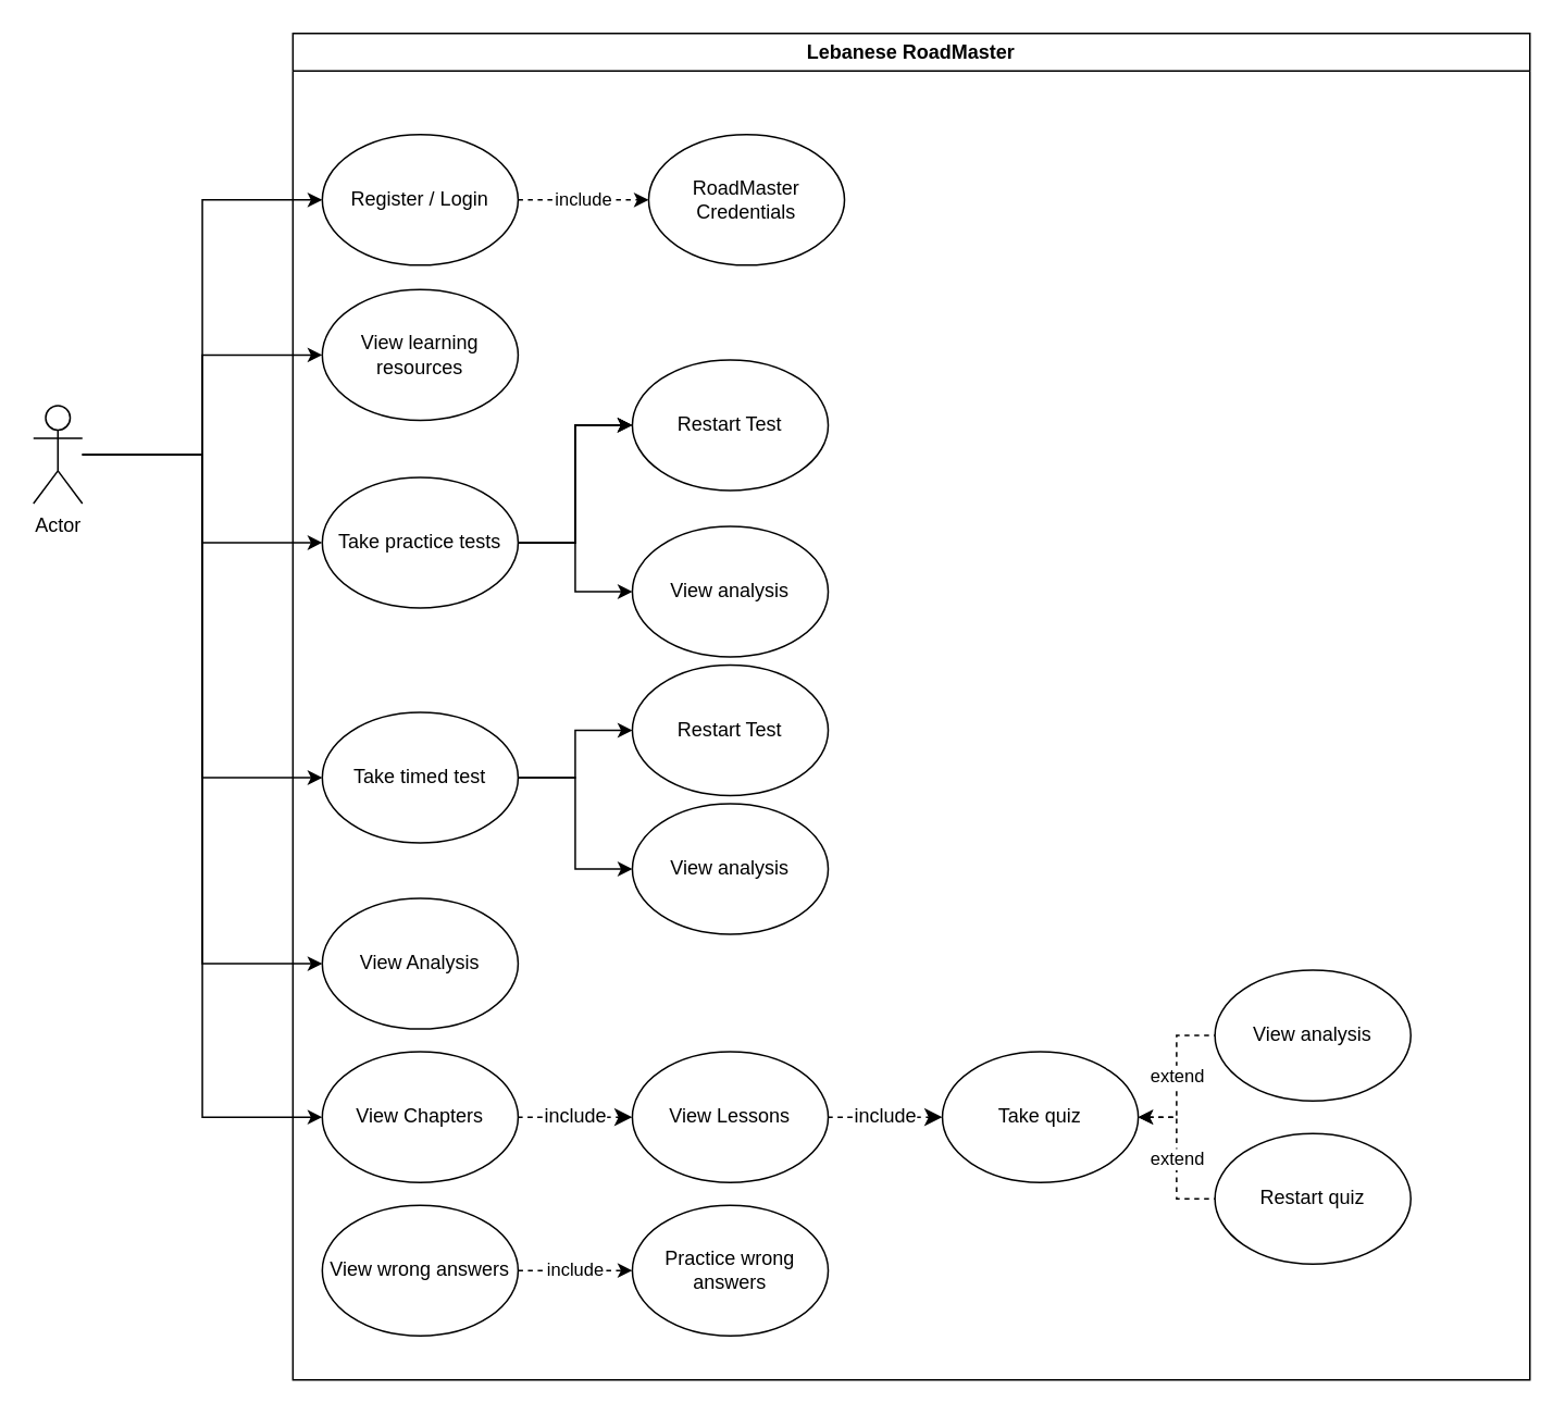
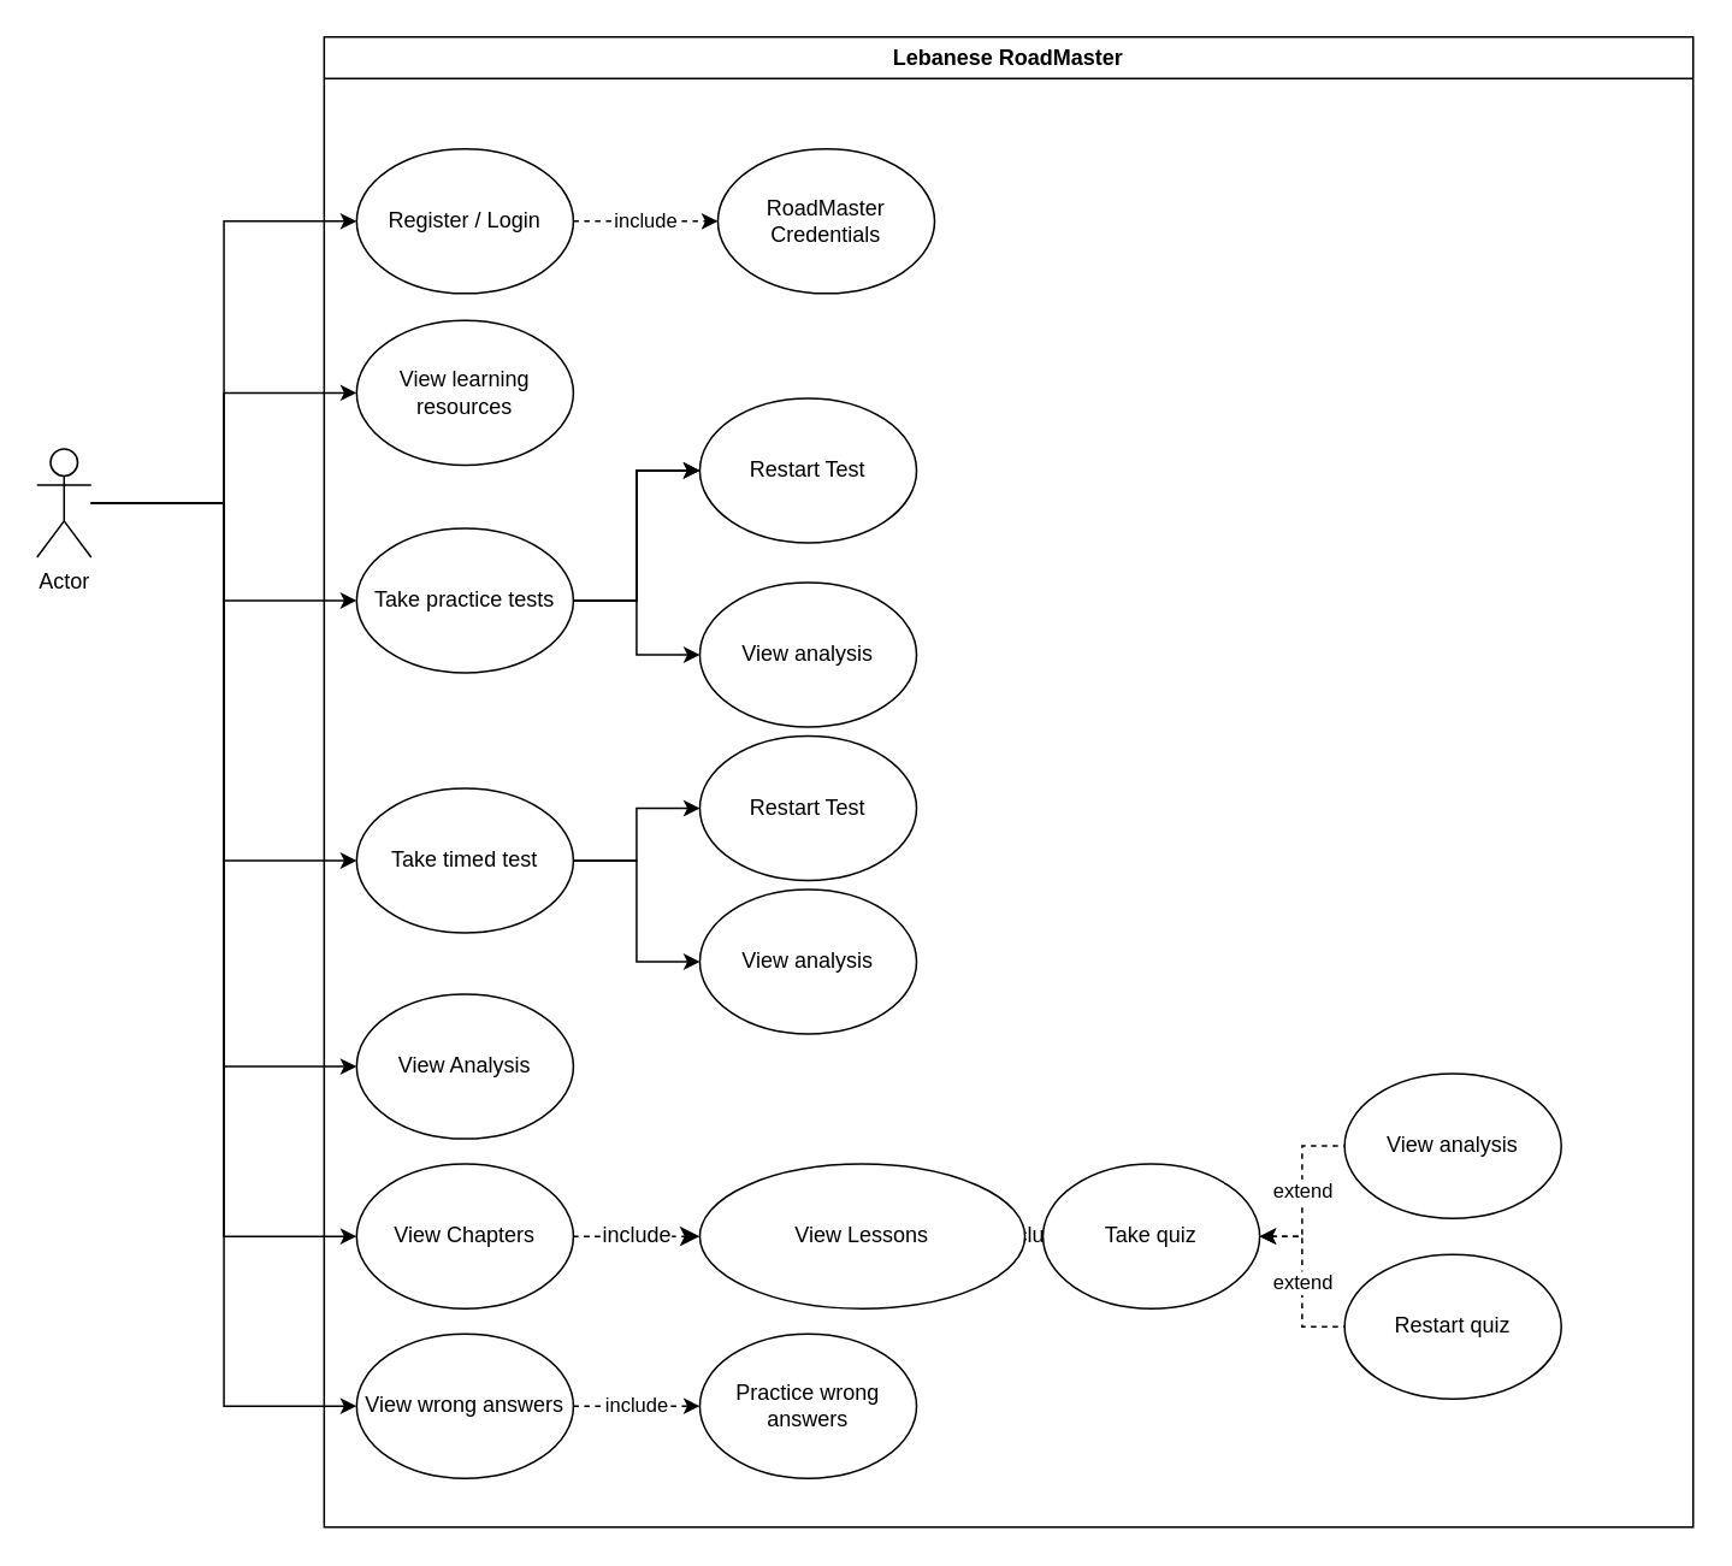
- <mxCell id="14" value="View Lessons" style="ellipse;whiteSpace=wrap;html=1;" parent="2" vertex="1"><mxGeometry x="208" y="624" width="120" height="80" as="geometry" /></mxCell>
+ <mxCell id="14" value="View Lessons" style="ellipse;whiteSpace=wrap;html=1;" parent="2" vertex="1"><mxGeometry x="208" y="624" width="180" height="80" as="geometry" /></mxCell>
+ <mxCell id="38" style="edgeStyle=orthogonalEdgeStyle;rounded=0;orthogonalLoop=1;jettySize=auto;html=1;entryX=1;entryY=0.5;entryDx=0;entryDy=0;" edge="1" parent="1" source="39" target="30"><mxGeometry relative="1" as="geometry" /></mxCell>
